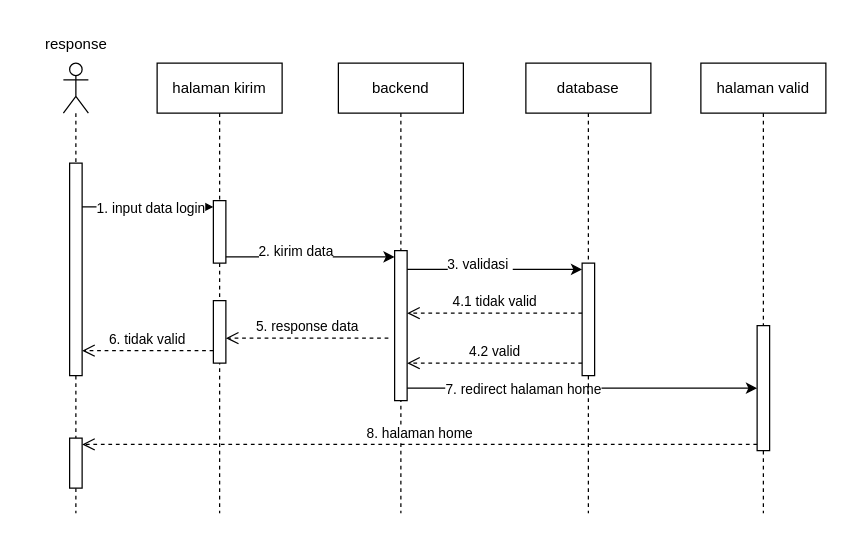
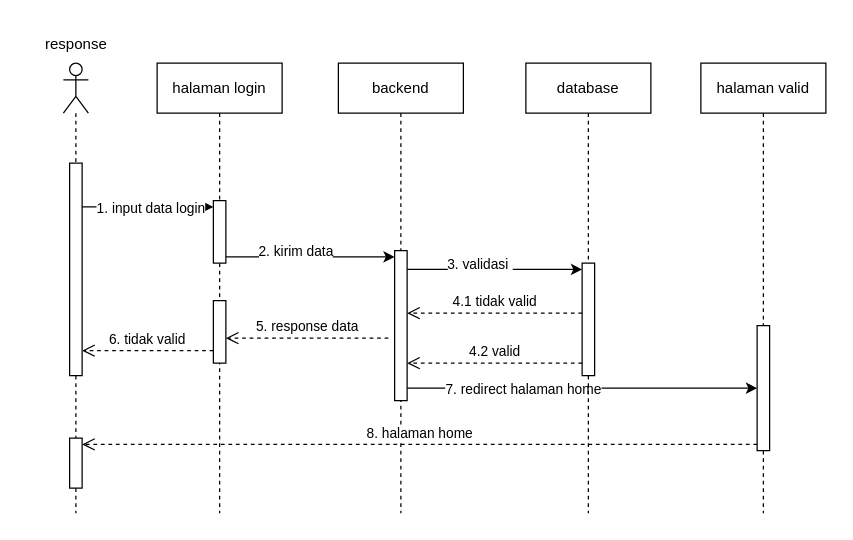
- <mxCell id="5" value="halaman kirim" style="shape=umlLifeline;perimeter=lifelinePerimeter;whiteSpace=wrap;html=1;container=1;dropTarget=0;collapsible=0;recursiveResize=0;outlineConnect=0;portConstraint=eastwest;newEdgeStyle={&quot;curved&quot;:0,&quot;rounded&quot;:0};" parent="1" vertex="1"><mxGeometry x="125" y="50" width="100" height="360" as="geometry" /></mxCell>
+ <mxCell id="5" value="halaman login" style="shape=umlLifeline;perimeter=lifelinePerimeter;whiteSpace=wrap;html=1;container=1;dropTarget=0;collapsible=0;recursiveResize=0;outlineConnect=0;portConstraint=eastwest;newEdgeStyle={&quot;curved&quot;:0,&quot;rounded&quot;:0};" parent="1" vertex="1"><mxGeometry x="125" y="50" width="100" height="360" as="geometry" /></mxCell>
